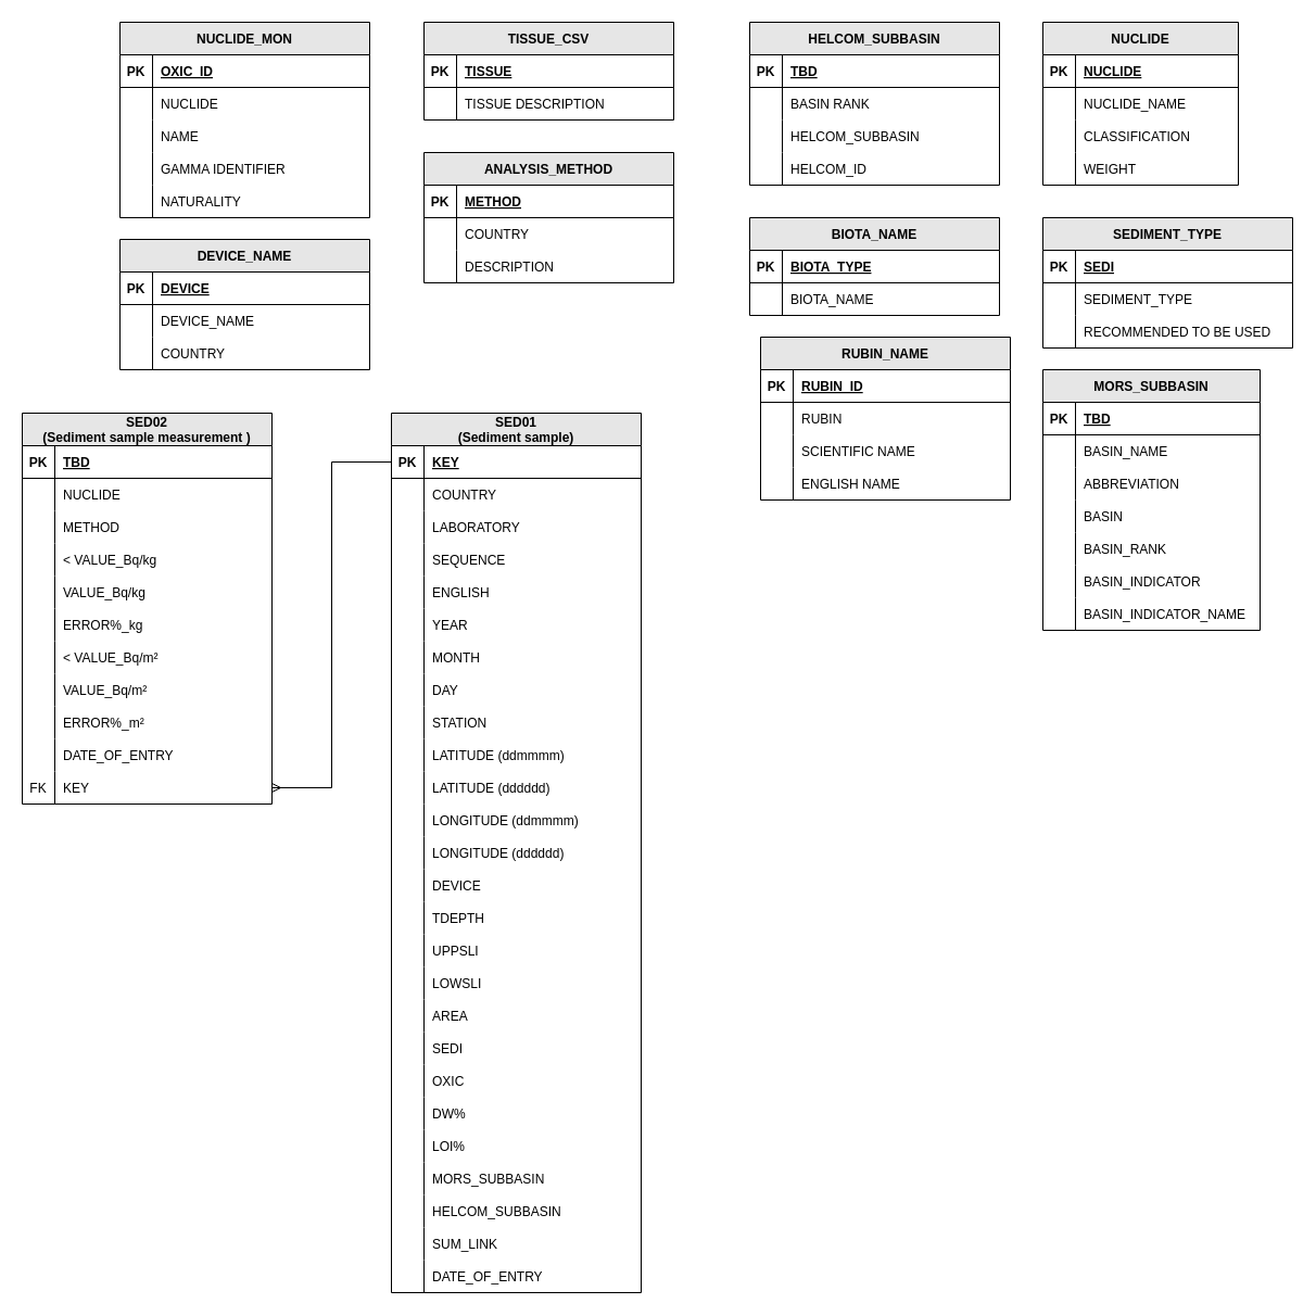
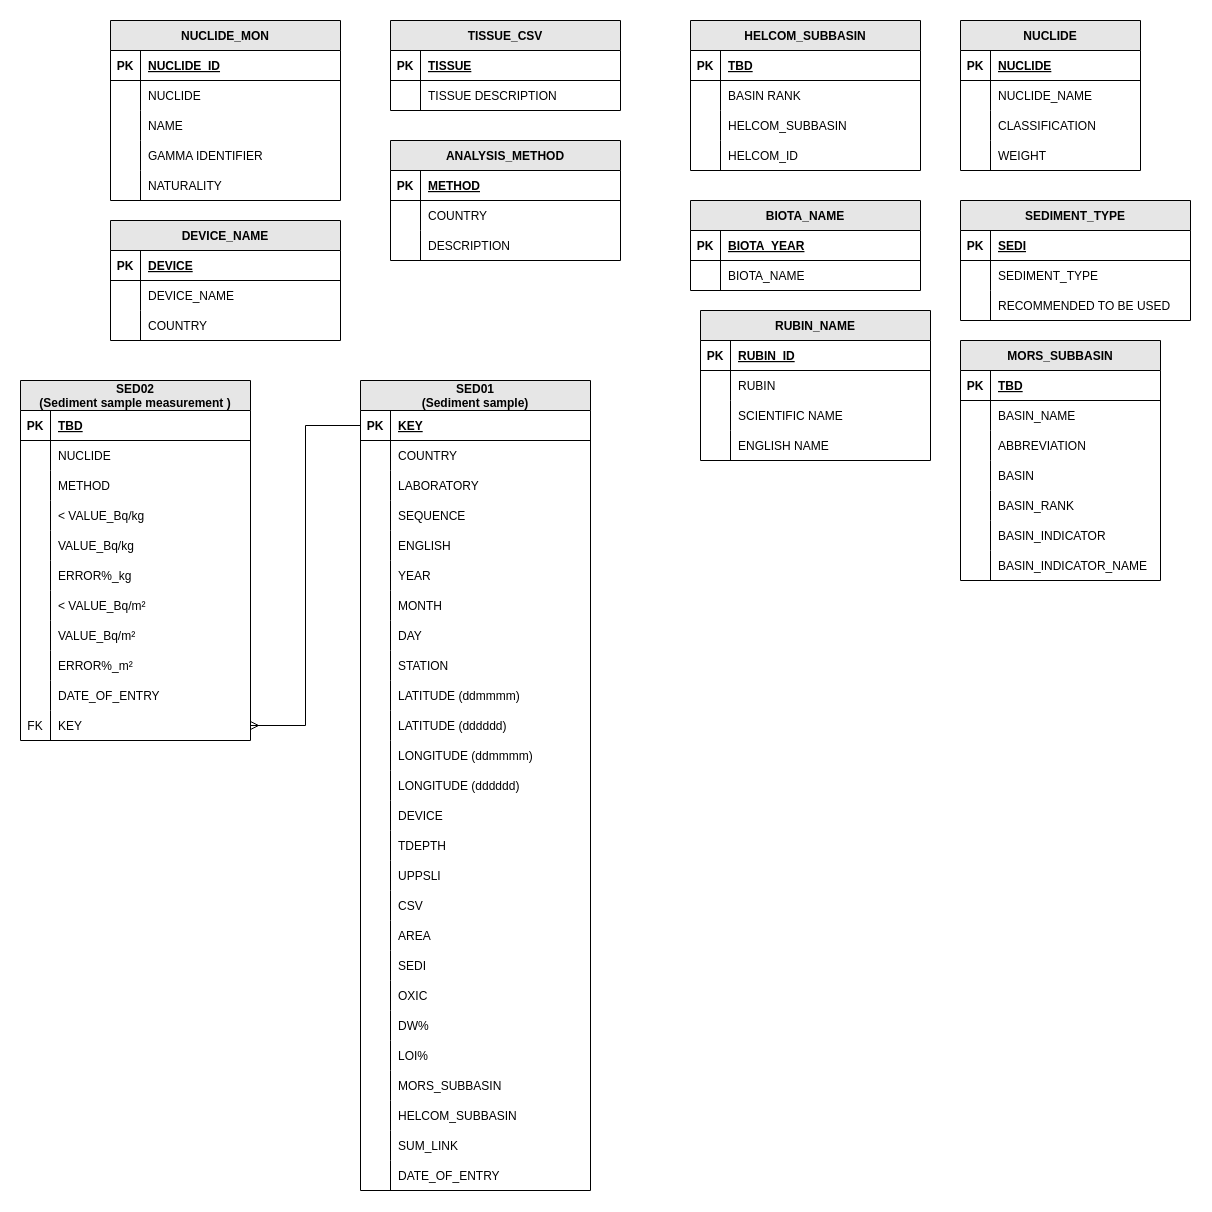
- <mxCell id="50" value="OXIC_ID" style="shape=partialRectangle;connectable=0;fillColor=none;top=0;left=0;bottom=0;right=0;align=left;spacingLeft=6;fontStyle=5;overflow=hidden;" vertex="1" parent="48"><mxGeometry x="30" width="200" height="30" as="geometry"><mxRectangle width="200" height="30" as="alternateBounds" /></mxGeometry></mxCell>
+ <mxCell id="50" value="NUCLIDE_ID" style="shape=partialRectangle;connectable=0;fillColor=none;top=0;left=0;bottom=0;right=0;align=left;spacingLeft=6;fontStyle=5;overflow=hidden;" vertex="1" parent="48"><mxGeometry x="30" width="200" height="30" as="geometry"><mxRectangle width="200" height="30" as="alternateBounds" /></mxGeometry></mxCell>
- <mxCell id="96" value="BIOTA_TYPE" style="shape=partialRectangle;connectable=0;fillColor=none;top=0;left=0;bottom=0;right=0;align=left;spacingLeft=6;fontStyle=5;overflow=hidden;" vertex="1" parent="94"><mxGeometry x="30" width="200" height="30" as="geometry"><mxRectangle width="200" height="30" as="alternateBounds" /></mxGeometry></mxCell>
+ <mxCell id="96" value="BIOTA_YEAR" style="shape=partialRectangle;connectable=0;fillColor=none;top=0;left=0;bottom=0;right=0;align=left;spacingLeft=6;fontStyle=5;overflow=hidden;" vertex="1" parent="94"><mxGeometry x="30" width="200" height="30" as="geometry"><mxRectangle width="200" height="30" as="alternateBounds" /></mxGeometry></mxCell>
- <mxCell id="208" value="LOWSLI" style="shape=partialRectangle;connectable=0;fillColor=none;top=0;left=0;bottom=0;right=0;align=left;spacingLeft=6;overflow=hidden;" vertex="1" parent="206"><mxGeometry x="30" width="200" height="30" as="geometry"><mxRectangle width="200" height="30" as="alternateBounds" /></mxGeometry></mxCell>
+ <mxCell id="208" value="CSV" style="shape=partialRectangle;connectable=0;fillColor=none;top=0;left=0;bottom=0;right=0;align=left;spacingLeft=6;overflow=hidden;" vertex="1" parent="206"><mxGeometry x="30" width="200" height="30" as="geometry"><mxRectangle width="200" height="30" as="alternateBounds" /></mxGeometry></mxCell>
